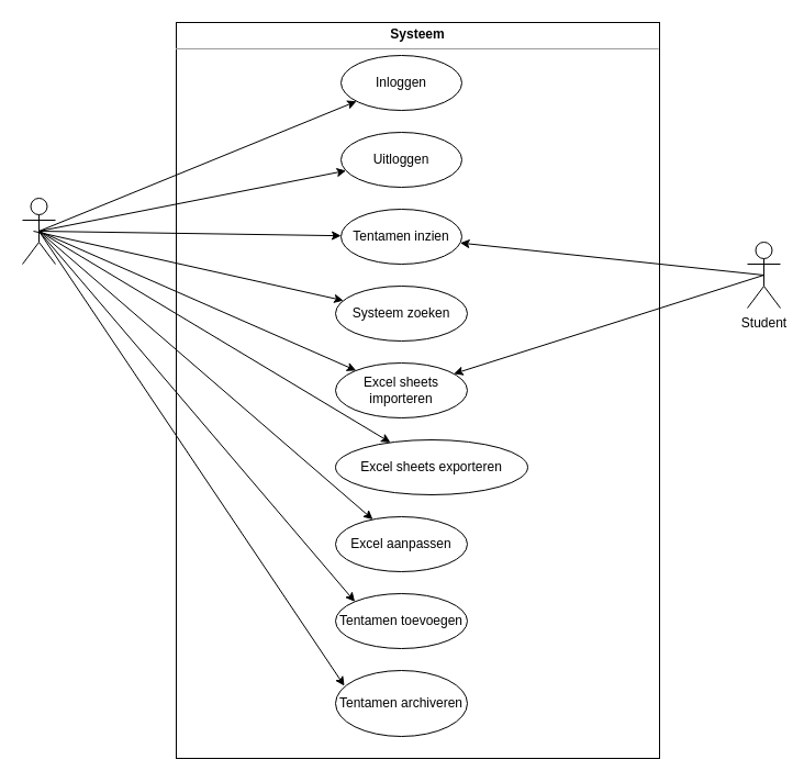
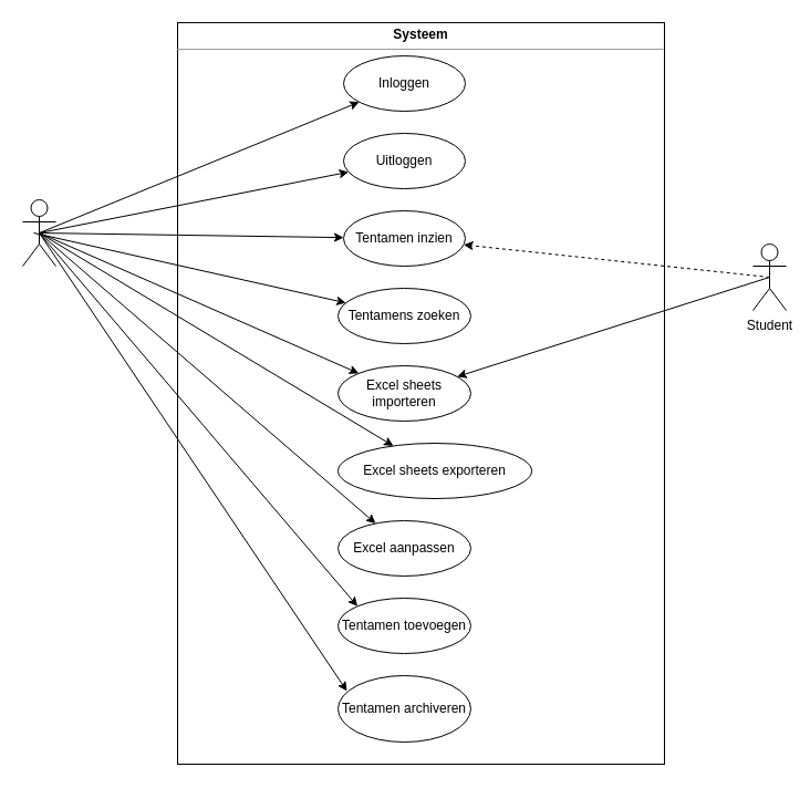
- <mxCell id="20" value="" style="endArrow=classic;html=1;rounded=0;exitX=0.5;exitY=0.5;exitDx=0;exitDy=0;exitPerimeter=0;" edge="1" parent="1" source="3" target="7"><mxGeometry width="50" height="50" relative="1" as="geometry"><mxPoint x="705" y="260" as="sourcePoint" /><mxPoint x="433.146" y="288.833" as="targetPoint" /></mxGeometry></mxCell>
+ <mxCell id="20" value="" style="endArrow=classic;html=1;rounded=0;exitX=0.5;exitY=0.5;exitDx=0;exitDy=0;exitPerimeter=0;dashed=1;" edge="1" parent="1" source="3" target="7"><mxGeometry width="50" height="50" relative="1" as="geometry"><mxPoint x="705" y="260" as="sourcePoint" /><mxPoint x="433.146" y="288.833" as="targetPoint" /></mxGeometry></mxCell>
- <mxCell id="8" value="Systeem zoeken" style="ellipse;whiteSpace=wrap;html=1;" vertex="1" parent="1"><mxGeometry x="305" y="260" width="120" height="50" as="geometry" /></mxCell>
+ <mxCell id="8" value="Tentamens zoeken" style="ellipse;whiteSpace=wrap;html=1;" vertex="1" parent="1"><mxGeometry x="305" y="260" width="120" height="50" as="geometry" /></mxCell>
